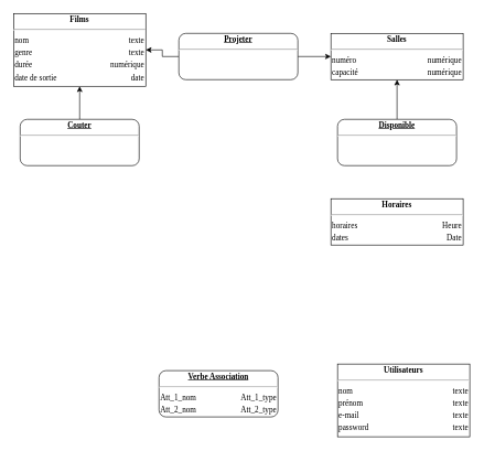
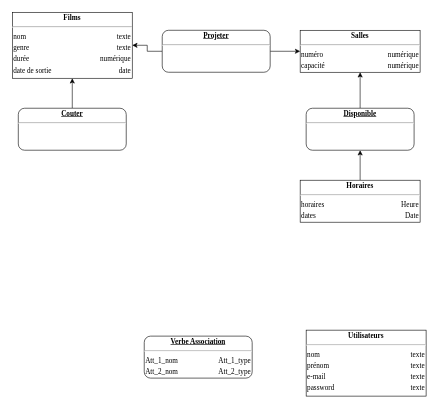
+ <mxCell id="5" style="edgeStyle=orthogonalEdgeStyle;rounded=0;orthogonalLoop=1;jettySize=auto;html=1;exitX=0.5;exitY=0;exitDx=0;exitDy=0;entryX=0.5;entryY=1;entryDx=0;entryDy=0;" edge="1" parent="1" source="6" target="11"><mxGeometry relative="1" as="geometry" /></mxCell>
